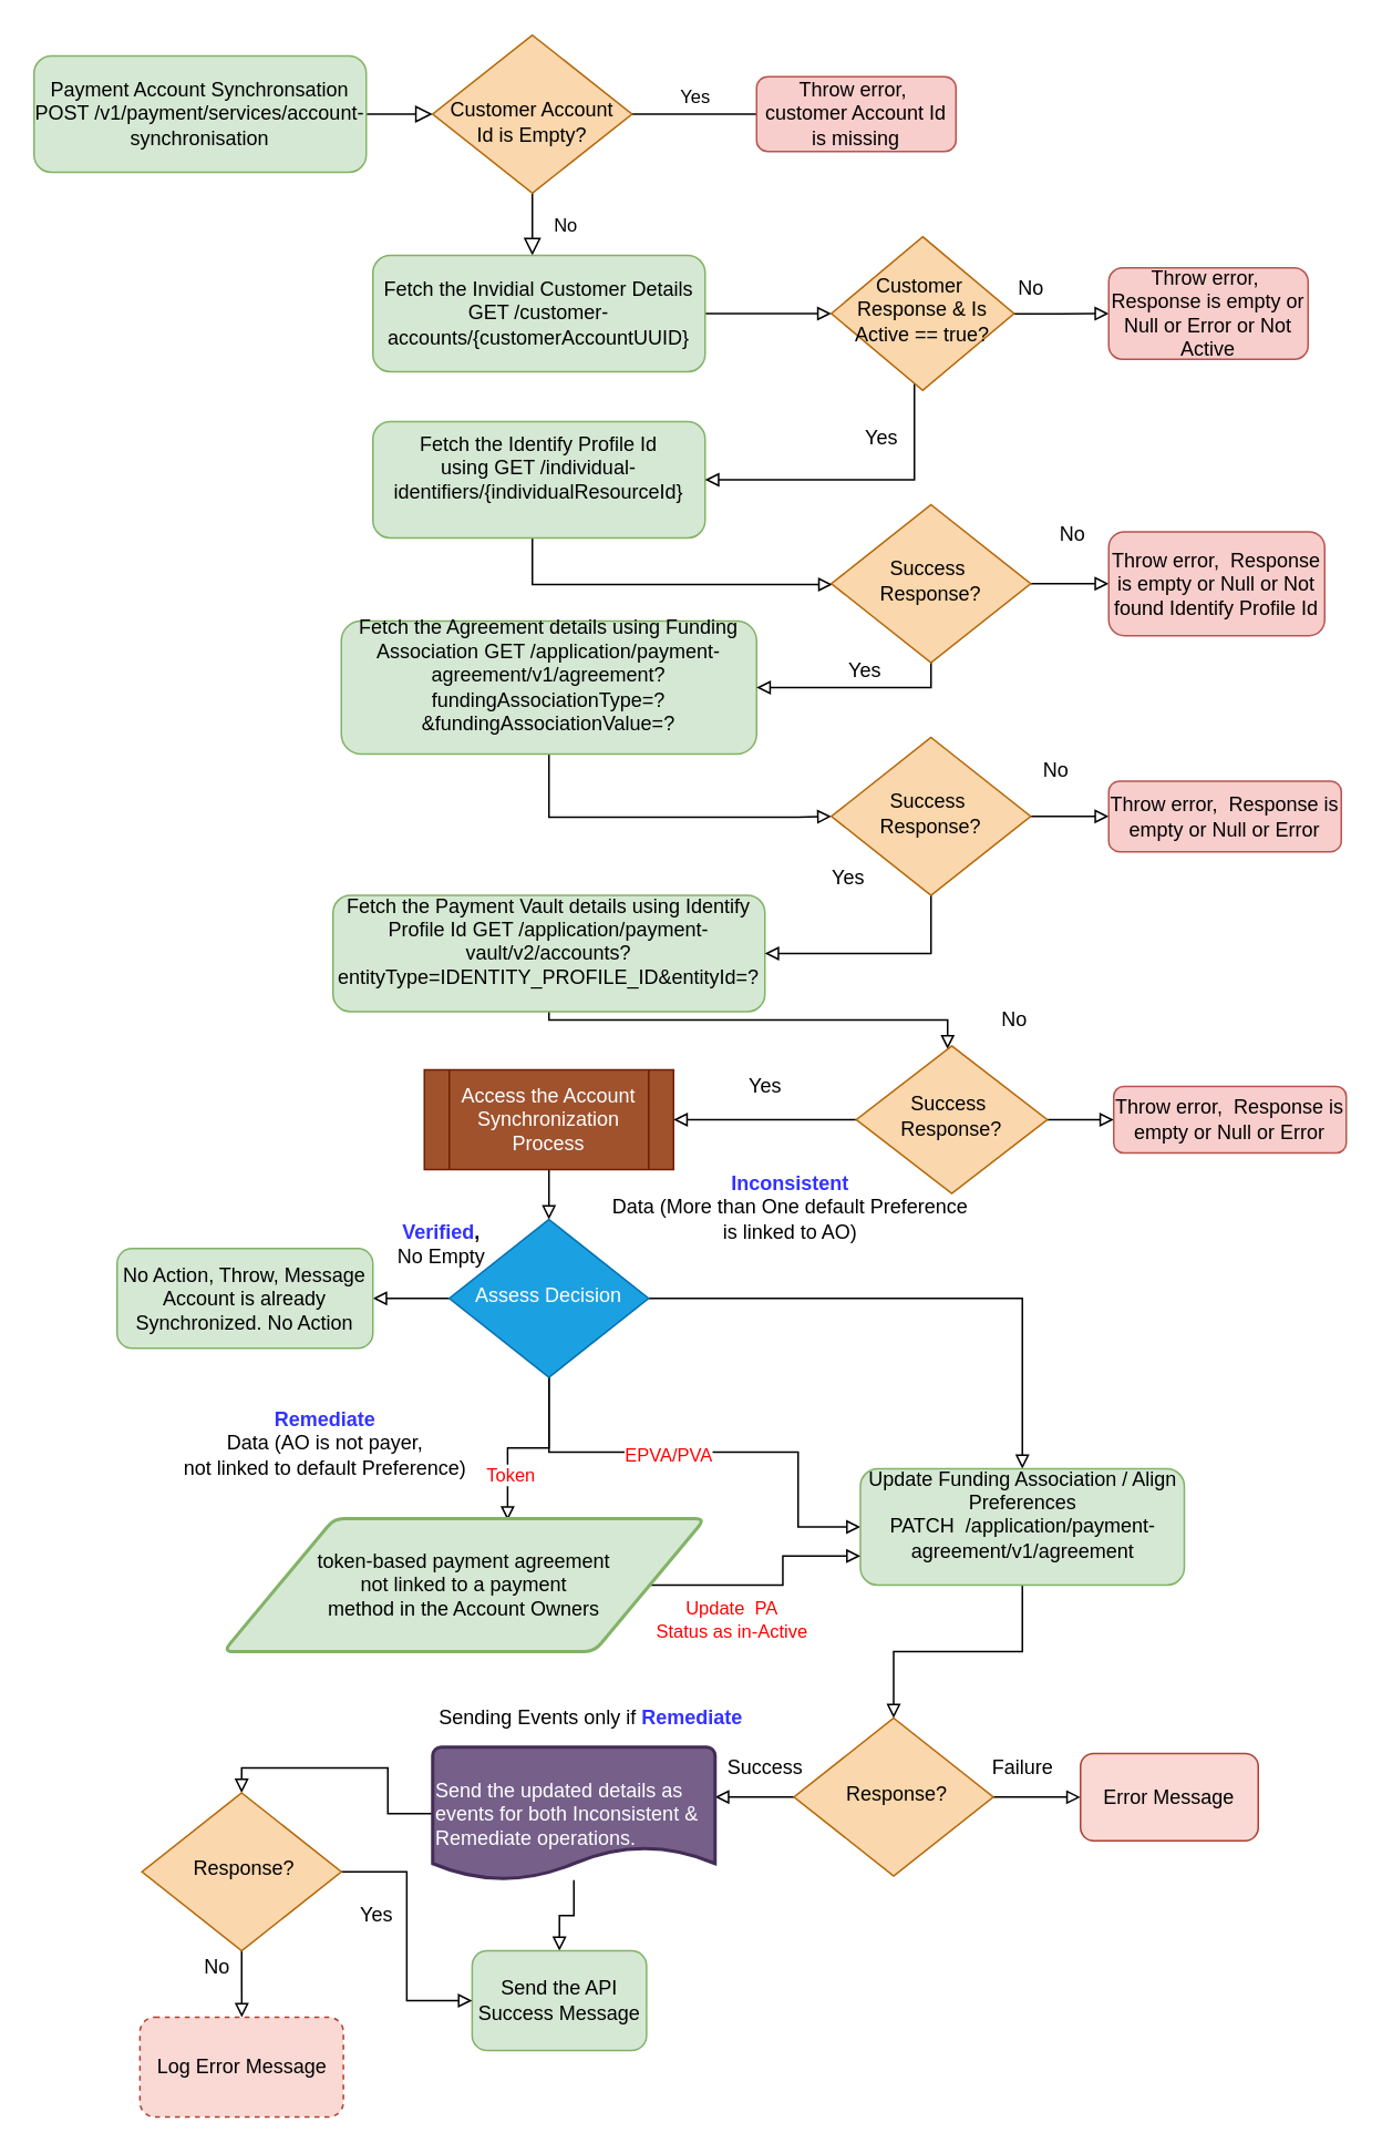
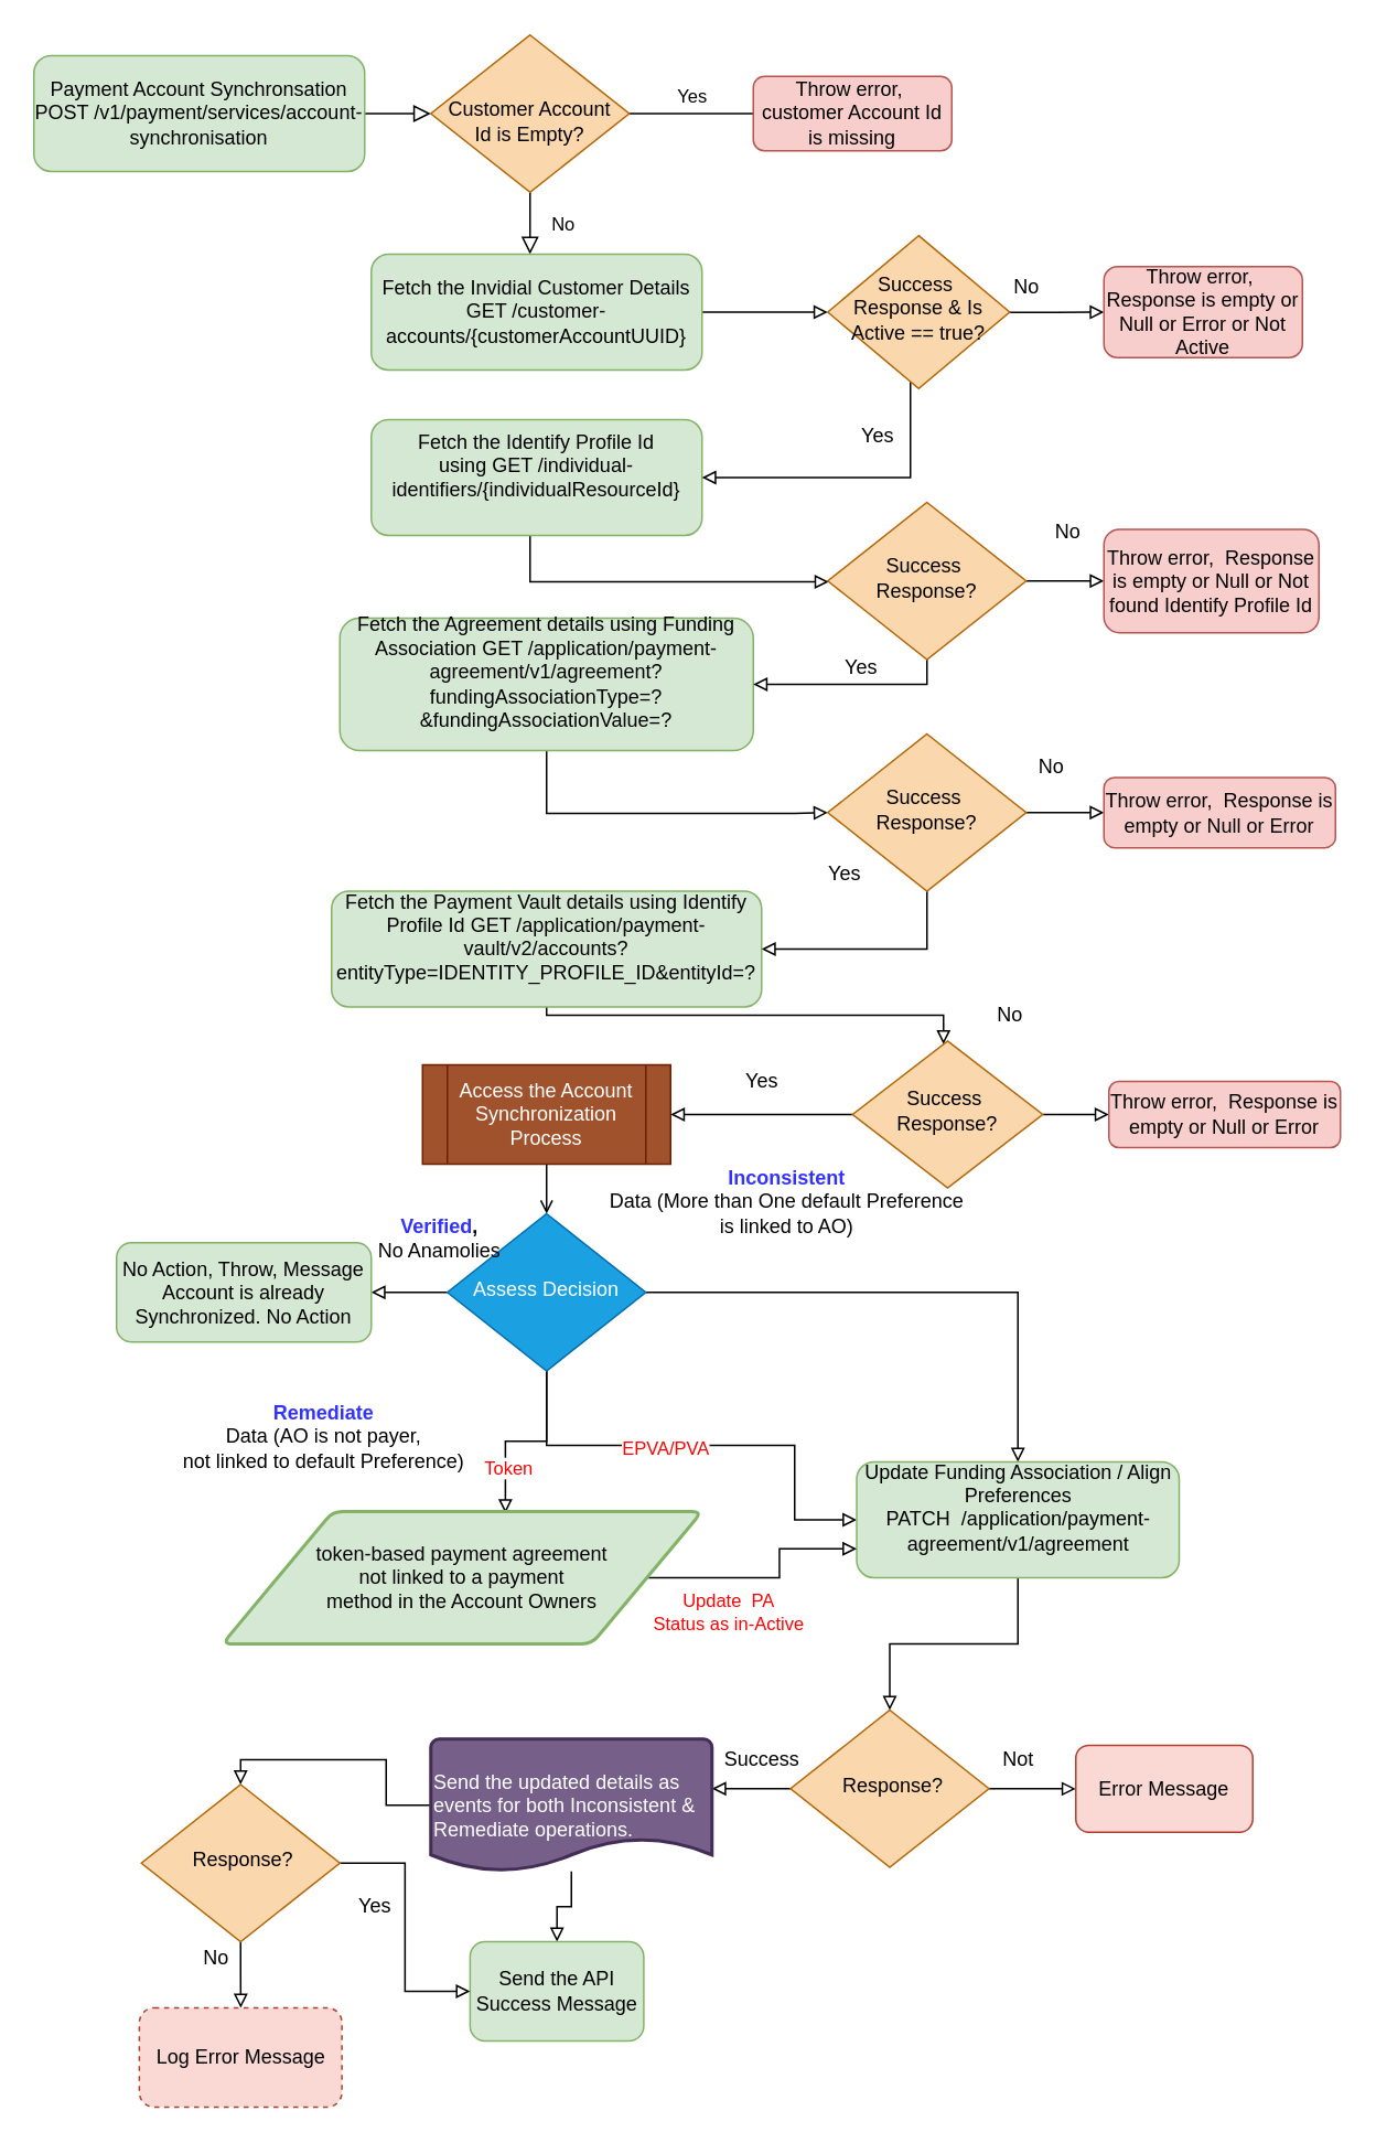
- <mxCell id="18" value="Customer&amp;nbsp; Response &amp;amp; Is Active == true?" style="rhombus;whiteSpace=wrap;html=1;shadow=0;fontFamily=Helvetica;fontSize=12;align=center;strokeWidth=1;spacing=6;spacingTop=-4;fillColor=#fad7ac;strokeColor=#b46504;" vertex="1" parent="1"><mxGeometry x="500" y="141.75" width="110" height="92.5" as="geometry" /></mxCell>
+ <mxCell id="18" value="Success&amp;nbsp; Response &amp;amp; Is Active == true?" style="rhombus;whiteSpace=wrap;html=1;shadow=0;fontFamily=Helvetica;fontSize=12;align=center;strokeWidth=1;spacing=6;spacingTop=-4;fillColor=#fad7ac;strokeColor=#b46504;" vertex="1" parent="1"><mxGeometry x="500" y="141.75" width="110" height="92.5" as="geometry" /></mxCell>
- <mxCell id="34" style="edgeStyle=orthogonalEdgeStyle;rounded=0;orthogonalLoop=1;jettySize=auto;html=1;entryX=0.5;entryY=0;entryDx=0;entryDy=0;endArrow=block;endFill=0;" edge="1" parent="1" source="35" target="42"><mxGeometry relative="1" as="geometry" /></mxCell>
+ <mxCell id="34" style="edgeStyle=orthogonalEdgeStyle;rounded=0;orthogonalLoop=1;jettySize=auto;html=1;entryX=0.5;entryY=0;entryDx=0;entryDy=0;endArrow=open;endFill=0;" edge="1" parent="1" source="35" target="42"><mxGeometry relative="1" as="geometry" /></mxCell>
- <mxCell id="44" value="&lt;b&gt;&lt;font color=&quot;#3333ff&quot;&gt;Verified&lt;/font&gt;, &lt;br&gt;&lt;/b&gt;No Empty" style="text;html=1;align=center;verticalAlign=middle;resizable=0;points=[];autosize=1;strokeColor=none;" vertex="1" parent="1"><mxGeometry x="220" y="733" width="90" height="30" as="geometry" /></mxCell>
+ <mxCell id="44" value="&lt;b&gt;&lt;font color=&quot;#3333ff&quot;&gt;Verified&lt;/font&gt;, &lt;br&gt;&lt;/b&gt;No Anamolies" style="text;html=1;align=center;verticalAlign=middle;resizable=0;points=[];autosize=1;strokeColor=none;" vertex="1" parent="1"><mxGeometry x="220" y="733" width="90" height="30" as="geometry" /></mxCell>
- <mxCell id="65" value="Sending Events only if&amp;nbsp;&lt;b&gt;&lt;font color=&quot;#3333ff&quot;&gt;Remediate&lt;/font&gt;&lt;/b&gt;" style="text;html=1;align=center;verticalAlign=middle;resizable=0;points=[];autosize=1;strokeColor=none;" vertex="1" parent="1"><mxGeometry x="255" y="1023" width="200" height="20" as="geometry" /></mxCell>
- <mxCell id="54" value="Failure" style="text;html=1;align=center;verticalAlign=middle;resizable=0;points=[];autosize=1;strokeColor=none;" vertex="1" parent="1"><mxGeometry x="590" y="1053" width="50" height="20" as="geometry" /></mxCell>
+ <mxCell id="54" value="Not" style="text;html=1;align=center;verticalAlign=middle;resizable=0;points=[];autosize=1;strokeColor=none;" vertex="1" parent="1"><mxGeometry x="590" y="1053" width="50" height="20" as="geometry" /></mxCell>
